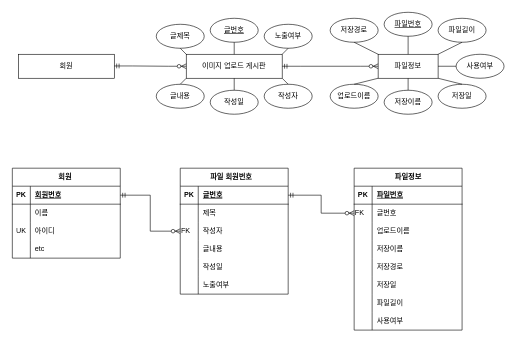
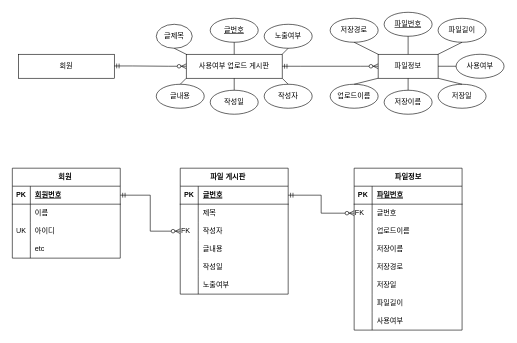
- <mxCell id="3" value="글제목" style="ellipse;whiteSpace=wrap;html=1;" vertex="1" parent="1"><mxGeometry x="260" y="40" width="80" height="40" as="geometry" /></mxCell>
+ <mxCell id="3" value="글제목" style="ellipse;whiteSpace=wrap;html=1;" vertex="1" parent="1"><mxGeometry x="260" y="40" width="60" height="40" as="geometry" /></mxCell>
- <mxCell id="2" value="이미지 업로드 게시판" style="rounded=0;whiteSpace=wrap;html=1;" vertex="1" parent="1"><mxGeometry x="310" y="90" width="160" height="40" as="geometry" /></mxCell>
+ <mxCell id="2" value="사용여부 업로드 게시판" style="rounded=0;whiteSpace=wrap;html=1;" vertex="1" parent="1"><mxGeometry x="310" y="90" width="160" height="40" as="geometry" /></mxCell>
- <mxCell id="46" value="파일 회원번호&lt;span style=&quot;white-space: pre;&quot;&gt;&#09;&lt;/span&gt;" style="shape=table;startSize=30;container=1;collapsible=1;childLayout=tableLayout;fixedRows=1;rowLines=0;fontStyle=1;align=center;resizeLast=1;html=1;" vertex="1" parent="1"><mxGeometry x="300" y="280" width="180" height="210" as="geometry" /></mxCell>
+ <mxCell id="46" value="파일 게시판&lt;span style=&quot;white-space: pre;&quot;&gt;&#09;&lt;/span&gt;" style="shape=table;startSize=30;container=1;collapsible=1;childLayout=tableLayout;fixedRows=1;rowLines=0;fontStyle=1;align=center;resizeLast=1;html=1;" vertex="1" parent="1"><mxGeometry x="300" y="280" width="180" height="210" as="geometry" /></mxCell>
